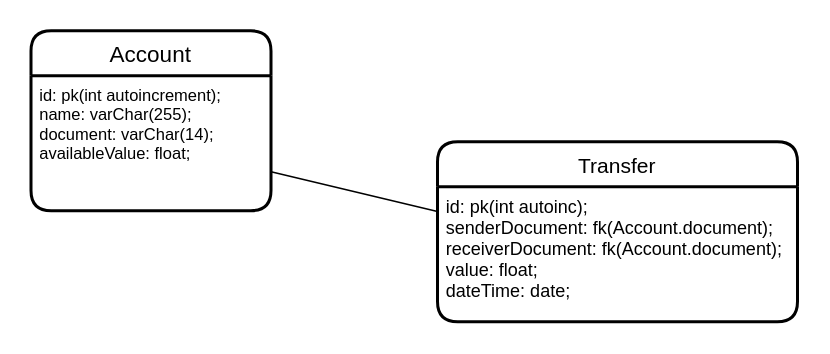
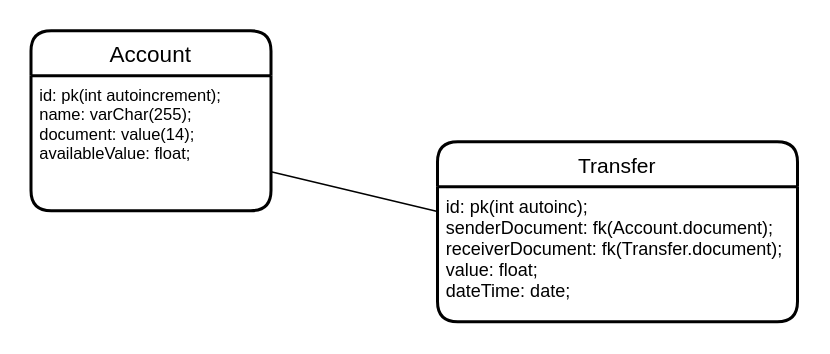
- <mxCell id="3" value="  id: pk(int autoincrement);&#10;  name: varChar(255);&#10;  document: varChar(14);&#10;  availableValue: float;" style="align=left;strokeColor=none;fillColor=none;spacingLeft=4;fontSize=11;verticalAlign=top;resizable=0;rotatable=0;part=1;" parent="2" vertex="1"><mxGeometry y="30" width="160" height="90" as="geometry" /></mxCell>
+ <mxCell id="3" value="  id: pk(int autoincrement);&#10;  name: varChar(255);&#10;  document: value(14);&#10;  availableValue: float;" style="align=left;strokeColor=none;fillColor=none;spacingLeft=4;fontSize=11;verticalAlign=top;resizable=0;rotatable=0;part=1;" parent="2" vertex="1"><mxGeometry y="30" width="160" height="90" as="geometry" /></mxCell>
- <mxCell id="5" value="  id: pk(int autoinc);&#10;  senderDocument: fk(Account.document);&#10;  receiverDocument: fk(Account.document);&#10;  value: float;&#10;  dateTime: date;" style="align=left;strokeColor=none;fillColor=none;spacingLeft=4;fontSize=12;verticalAlign=top;resizable=0;rotatable=0;part=1;" parent="4" vertex="1"><mxGeometry y="30" width="240" height="90" as="geometry" /></mxCell>
+ <mxCell id="5" value="  id: pk(int autoinc);&#10;  senderDocument: fk(Account.document);&#10;  receiverDocument: fk(Transfer.document);&#10;  value: float;&#10;  dateTime: date;" style="align=left;strokeColor=none;fillColor=none;spacingLeft=4;fontSize=12;verticalAlign=top;resizable=0;rotatable=0;part=1;" parent="4" vertex="1"><mxGeometry y="30" width="240" height="90" as="geometry" /></mxCell>
